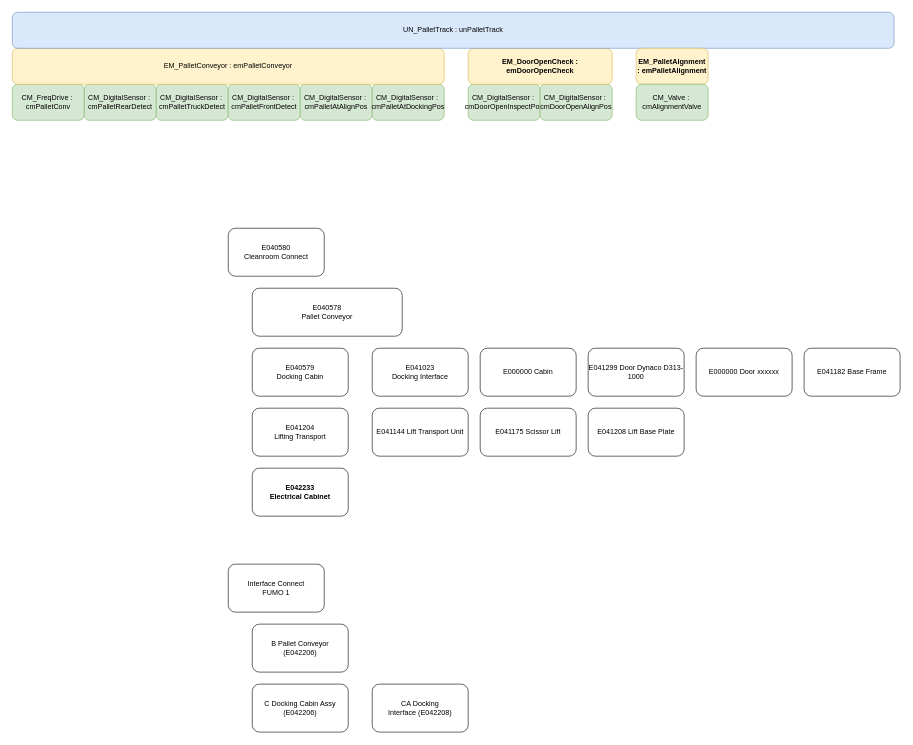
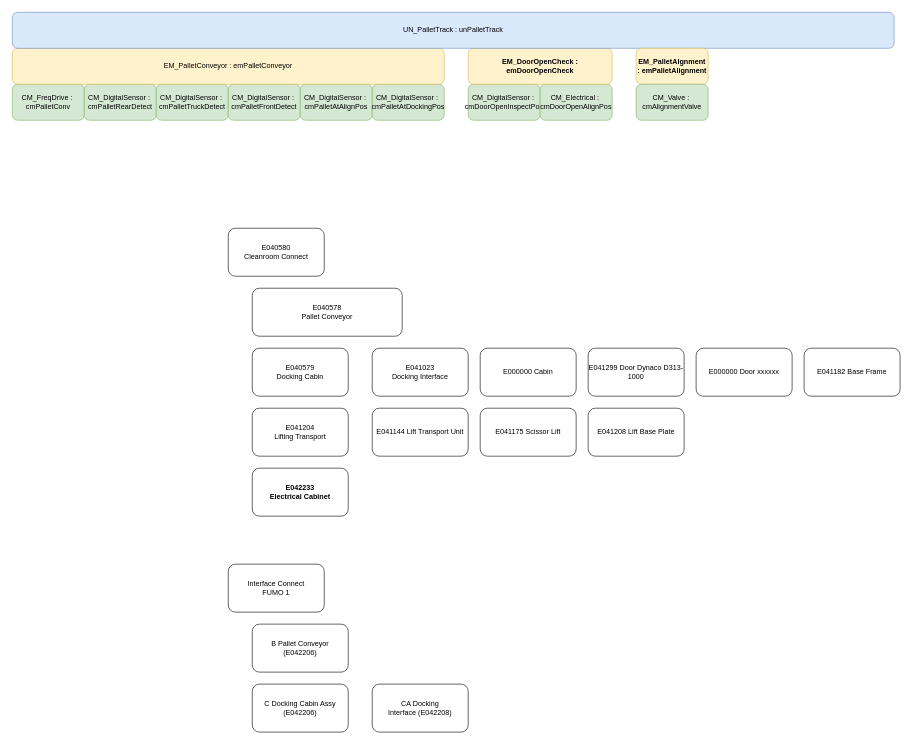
- <mxCell id="10" value="CM_DigitalSensor :&amp;nbsp;&lt;div&gt;cmDoorOpenAlignPos&lt;/div&gt;" style="rounded=1;whiteSpace=wrap;html=1;fillColor=#d5e8d4;strokeColor=#82b366;" parent="1" vertex="1"><mxGeometry x="900" y="140" width="120" height="60" as="geometry" /></mxCell>
+ <mxCell id="10" value="CM_Electrical :&amp;nbsp;&lt;div&gt;cmDoorOpenAlignPos&lt;/div&gt;" style="rounded=1;whiteSpace=wrap;html=1;fillColor=#d5e8d4;strokeColor=#82b366;" parent="1" vertex="1"><mxGeometry x="900" y="140" width="120" height="60" as="geometry" /></mxCell>
